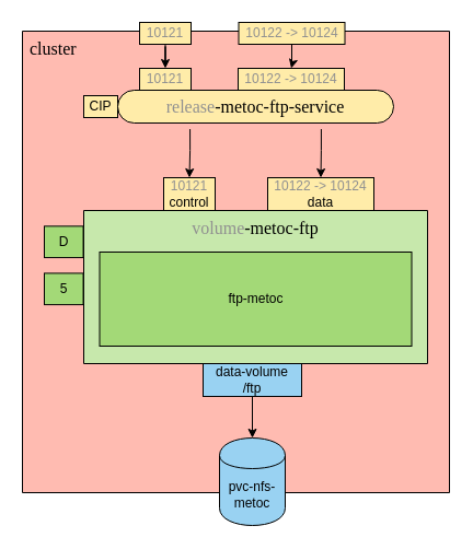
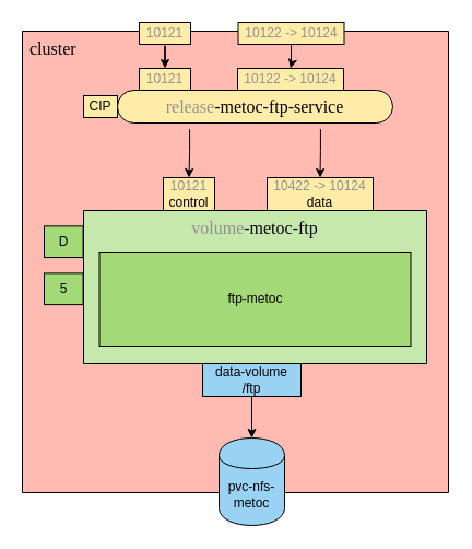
- <mxCell id="11" value="&lt;font color=&quot;#919191&quot;&gt;10122 -&amp;gt; 10124&lt;br&gt;&lt;/font&gt;data" style="rounded=0;whiteSpace=wrap;html=1;strokeColor=#000000;fillColor=#ffeca9;align=center;" vertex="1" parent="3"><mxGeometry x="204" width="97" height="30" as="geometry" /></mxCell>
+ <mxCell id="11" value="&lt;font color=&quot;#919191&quot;&gt;10422 -&amp;gt; 10124&lt;br&gt;&lt;/font&gt;data" style="rounded=0;whiteSpace=wrap;html=1;strokeColor=#000000;fillColor=#ffeca9;align=center;" vertex="1" parent="3"><mxGeometry x="204" width="97" height="30" as="geometry" /></mxCell>
